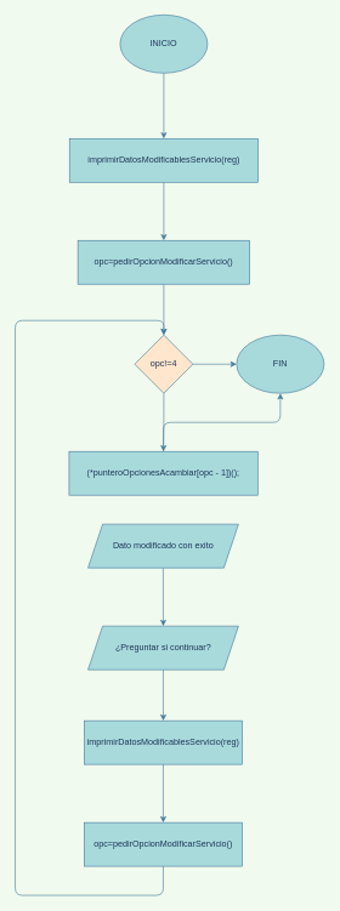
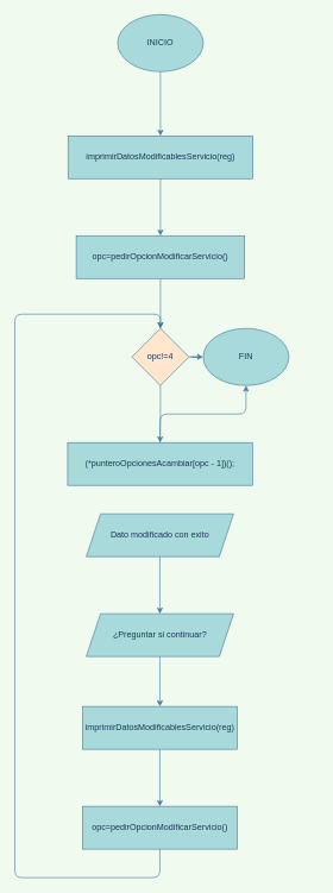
- <mxCell id="19" value="FIN" style="ellipse;whiteSpace=wrap;html=1;fontColor=#1D3557;strokeColor=#457B9D;fillColor=#A8DADC;" parent="1" vertex="1"><mxGeometry x="324" y="460" width="120" height="80" as="geometry" /></mxCell>
+ <mxCell id="19" value="FIN" style="ellipse;whiteSpace=wrap;html=1;fontColor=#1D3557;strokeColor=#457B9D;fillColor=#A8DADC;" parent="1" vertex="1"><mxGeometry x="284" y="460" width="120" height="80" as="geometry" /></mxCell>
